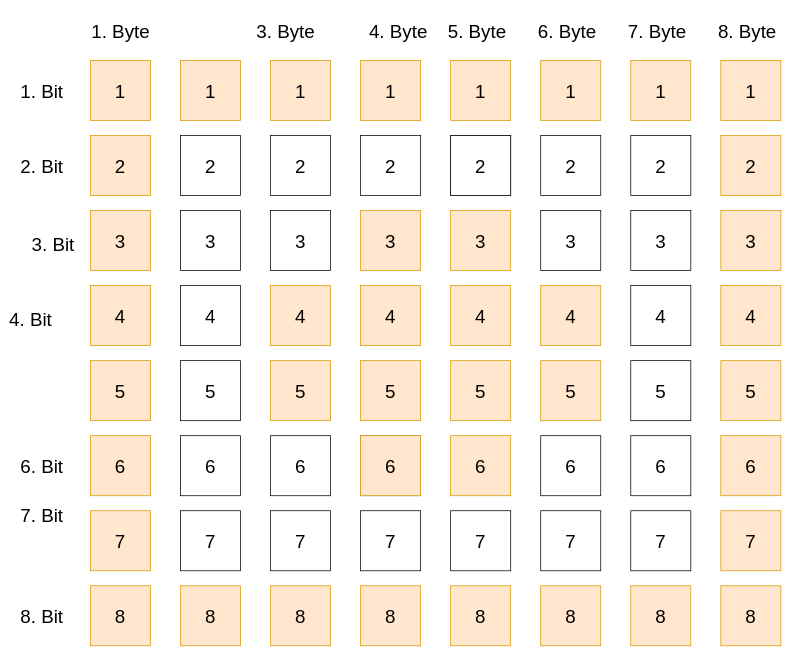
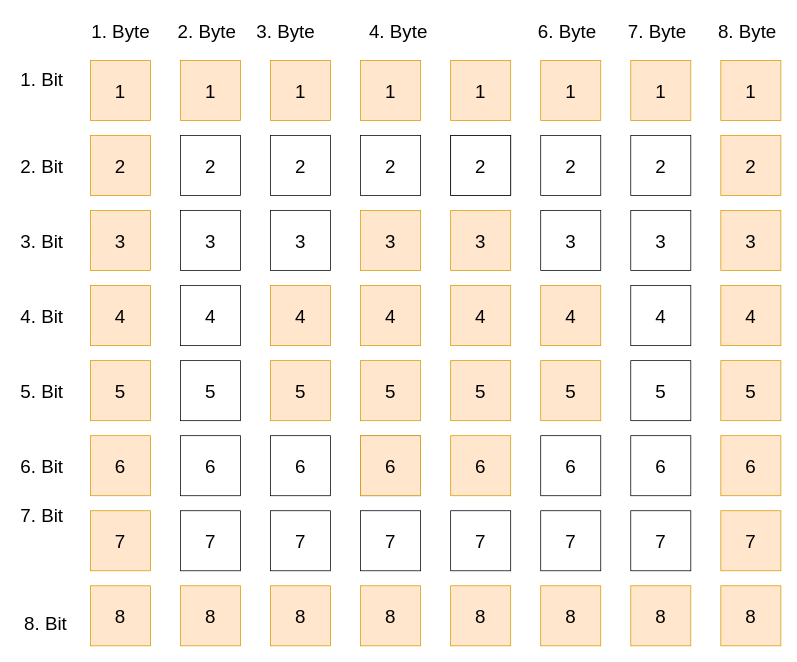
+ <mxCell id="68" value="2. Byte" style="text;html=1;align=center;verticalAlign=middle;resizable=0;points=[];autosize=1;fontSize=25;" parent="1" vertex="1"><mxGeometry x="230" y="20" width="90" height="40" as="geometry" /></mxCell>
- <mxCell id="71" value="5. Byte" style="text;html=1;align=center;verticalAlign=middle;resizable=0;points=[];autosize=1;fontSize=25;" parent="1" vertex="1"><mxGeometry x="590" y="20" width="90" height="40" as="geometry" /></mxCell>
- <mxCell id="75" value="1. Bit" style="text;html=1;align=center;verticalAlign=middle;resizable=0;points=[];autosize=1;fontSize=25;" parent="1" vertex="1"><mxGeometry x="20" y="100" width="70" height="40" as="geometry" /></mxCell>
+ <mxCell id="75" value="1. Bit" style="text;html=1;align=center;verticalAlign=middle;resizable=0;points=[];autosize=1;fontSize=25;" parent="1" vertex="1"><mxGeometry x="20" y="85" width="70" height="40" as="geometry" /></mxCell>
- <mxCell id="77" value="3. Bit" style="text;html=1;align=center;verticalAlign=middle;resizable=0;points=[];autosize=1;fontSize=25;" parent="1" vertex="1"><mxGeometry x="35" y="305" width="70" height="40" as="geometry" /></mxCell>
+ <mxCell id="77" value="3. Bit" style="text;html=1;align=center;verticalAlign=middle;resizable=0;points=[];autosize=1;fontSize=25;" parent="1" vertex="1"><mxGeometry x="20" y="300" width="70" height="40" as="geometry" /></mxCell>
- <mxCell id="78" value="4. Bit" style="text;html=1;align=center;verticalAlign=middle;resizable=0;points=[];autosize=1;fontSize=25;" parent="1" vertex="1"><mxGeometry x="5" y="405" width="70" height="40" as="geometry" /></mxCell>
+ <mxCell id="78" value="4. Bit" style="text;html=1;align=center;verticalAlign=middle;resizable=0;points=[];autosize=1;fontSize=25;" parent="1" vertex="1"><mxGeometry x="20" y="400" width="70" height="40" as="geometry" /></mxCell>
+ <mxCell id="79" value="5. Bit" style="text;html=1;align=center;verticalAlign=middle;resizable=0;points=[];autosize=1;fontSize=25;" parent="1" vertex="1"><mxGeometry x="20" y="500" width="70" height="40" as="geometry" /></mxCell>
- <mxCell id="82" value="8. Bit" style="text;html=1;align=center;verticalAlign=middle;resizable=0;points=[];autosize=1;fontSize=25;" parent="1" vertex="1"><mxGeometry x="20" y="800" width="70" height="40" as="geometry" /></mxCell>
+ <mxCell id="82" value="8. Bit" style="text;html=1;align=center;verticalAlign=middle;resizable=0;points=[];autosize=1;fontSize=25;" parent="1" vertex="1"><mxGeometry x="25" y="810" width="70" height="40" as="geometry" /></mxCell>
